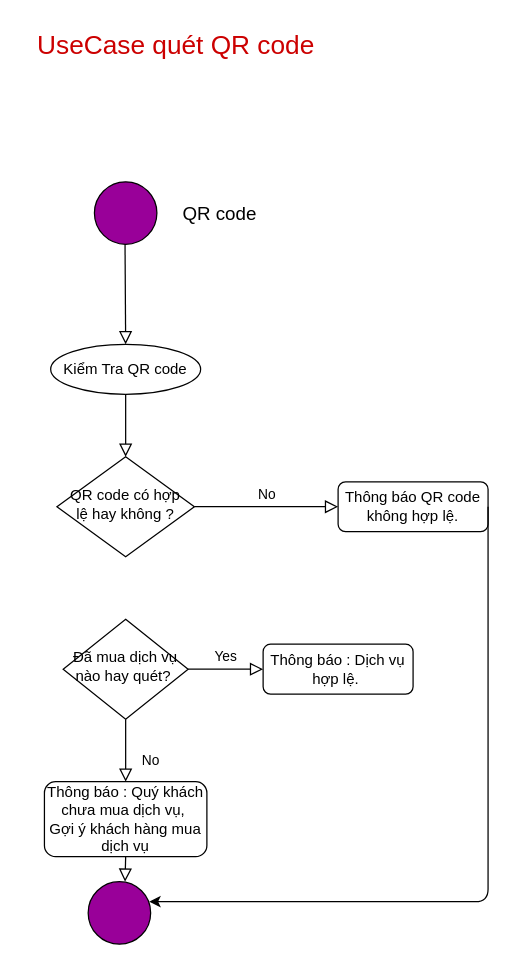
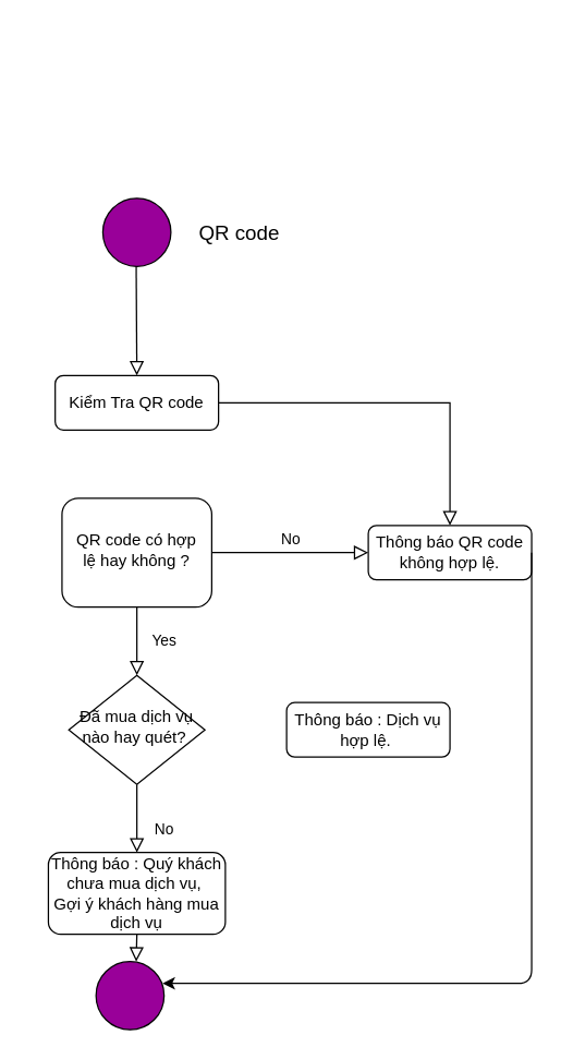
- <mxCell id="13" value="UseCase quét QR code" style="text;html=1;align=center;verticalAlign=middle;resizable=0;points=[];autosize=1;fontSize=21;fontColor=#CC0000;" vertex="1" parent="1"><mxGeometry x="20" y="20" width="240" height="30" as="geometry" /></mxCell>
- <mxCell id="3" value="Kiểm Tra QR code" style="ellipse;whiteSpace=wrap;html=1;fontSize=12;glass=0;strokeWidth=1;shadow=0;" parent="1" vertex="1"><mxGeometry x="40" y="275" width="120" height="40" as="geometry" /></mxCell>
+ <mxCell id="3" value="Kiểm Tra QR code" style="rounded=1;whiteSpace=wrap;html=1;fontSize=12;glass=0;strokeWidth=1;shadow=0;" parent="1" vertex="1"><mxGeometry x="40" y="275" width="120" height="40" as="geometry" /></mxCell>
- <mxCell id="2" value="" style="rounded=0;html=1;jettySize=auto;orthogonalLoop=1;fontSize=11;endArrow=block;endFill=0;endSize=8;strokeWidth=1;shadow=0;labelBackgroundColor=none;edgeStyle=orthogonalEdgeStyle;" parent="1" source="3" target="6" edge="1"><mxGeometry relative="1" as="geometry" /></mxCell>
+ <mxCell id="2" value="" style="rounded=0;html=1;jettySize=auto;orthogonalLoop=1;fontSize=11;endArrow=block;endFill=0;endSize=8;strokeWidth=1;shadow=0;labelBackgroundColor=none;edgeStyle=orthogonalEdgeStyle;" parent="1" source="3" target="7" edge="1"><mxGeometry relative="1" as="geometry" /></mxCell>
- <mxCell id="6" value="QR code có hợp lệ hay không ?" style="rhombus;whiteSpace=wrap;html=1;shadow=0;fontFamily=Helvetica;fontSize=12;align=center;strokeWidth=1;spacing=6;spacingTop=-4;" parent="1" vertex="1"><mxGeometry x="45" y="365" width="110" height="80" as="geometry" /></mxCell>
+ <mxCell id="6" value="QR code có hợp lệ hay không ?" style="whiteSpace=wrap;html=1;shadow=0;fontFamily=Helvetica;fontSize=12;align=center;strokeWidth=1;spacing=6;spacingTop=-4;rounded=1;" parent="1" vertex="1"><mxGeometry x="45" y="365" width="110" height="80" as="geometry" /></mxCell>
+ <mxCell id="4" value="Yes" style="rounded=0;html=1;jettySize=auto;orthogonalLoop=1;fontSize=11;endArrow=block;endFill=0;endSize=8;strokeWidth=1;shadow=0;labelBackgroundColor=none;edgeStyle=orthogonalEdgeStyle;" parent="1" source="6" target="10" edge="1"><mxGeometry y="20" relative="1" as="geometry"><mxPoint as="offset" /></mxGeometry></mxCell>
- <mxCell id="9" value="Yes" style="edgeStyle=orthogonalEdgeStyle;rounded=0;html=1;jettySize=auto;orthogonalLoop=1;fontSize=11;endArrow=block;endFill=0;endSize=8;strokeWidth=1;shadow=0;labelBackgroundColor=none;" parent="1" source="10" target="12" edge="1"><mxGeometry y="10" relative="1" as="geometry"><mxPoint as="offset" /></mxGeometry></mxCell>
